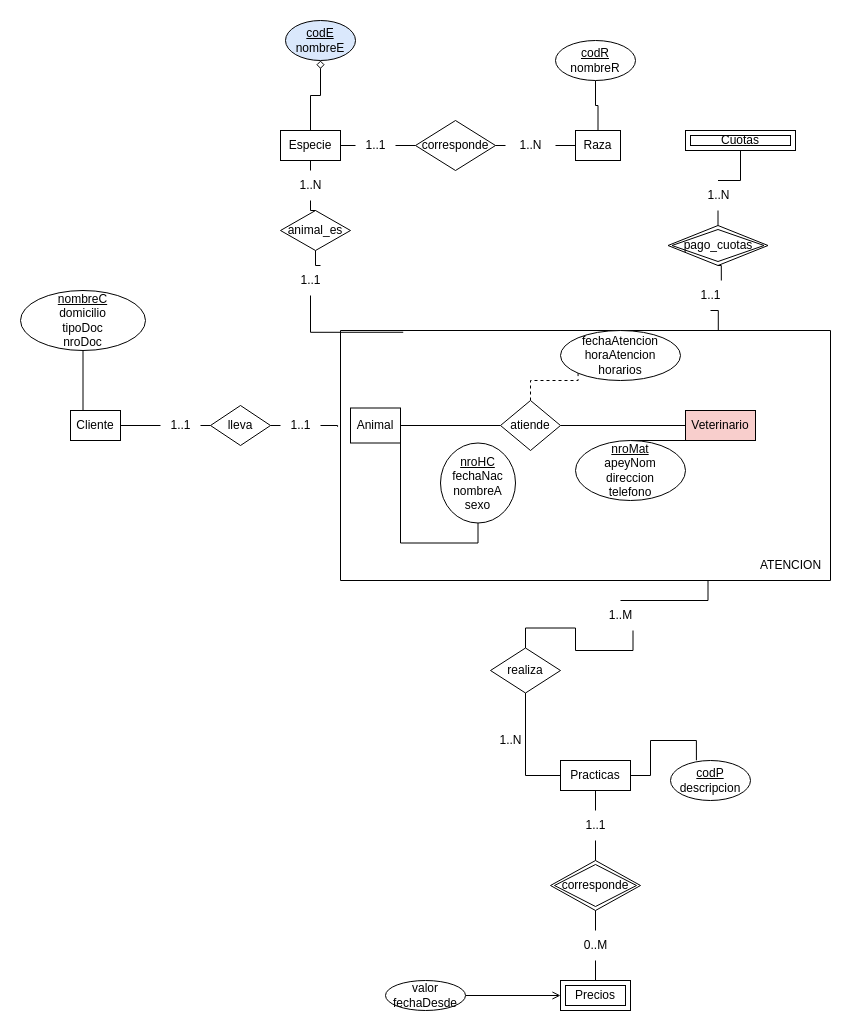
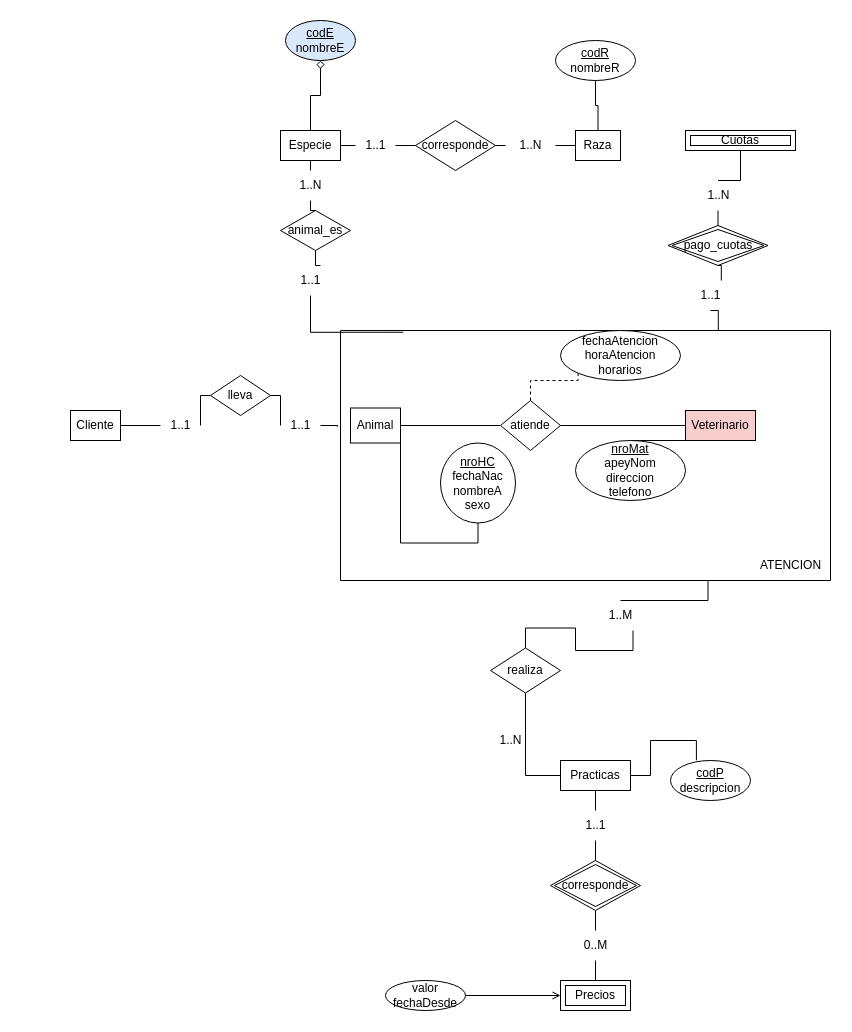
- <mxCell id="25" value="&lt;u&gt;nombreC&lt;/u&gt;&lt;br&gt;domicilio&lt;br&gt;tipoDoc&lt;br&gt;nroDoc" style="ellipse;whiteSpace=wrap;html=1;align=center;" vertex="1" parent="1"><mxGeometry x="20" y="290" width="125" height="60" as="geometry" /></mxCell>
- <mxCell id="2" style="edgeStyle=orthogonalEdgeStyle;rounded=0;orthogonalLoop=1;jettySize=auto;html=1;exitX=0.25;exitY=0;exitDx=0;exitDy=0;entryX=0.5;entryY=1;entryDx=0;entryDy=0;endArrow=none;endFill=0;" edge="1" parent="1" source="3" target="25"><mxGeometry relative="1" as="geometry" /></mxCell>
- <mxCell id="15" value="lleva" style="shape=rhombus;perimeter=rhombusPerimeter;whiteSpace=wrap;html=1;align=center;" vertex="1" parent="1"><mxGeometry x="210" y="405" width="60" height="40" as="geometry" /></mxCell>
+ <mxCell id="15" value="lleva" style="shape=rhombus;perimeter=rhombusPerimeter;whiteSpace=wrap;html=1;align=center;" vertex="1" parent="1"><mxGeometry x="210" y="375" width="60" height="40" as="geometry" /></mxCell>
